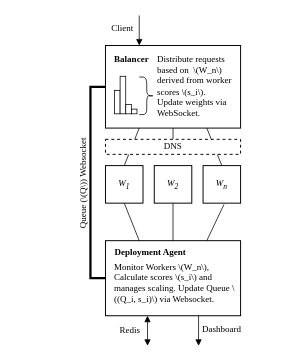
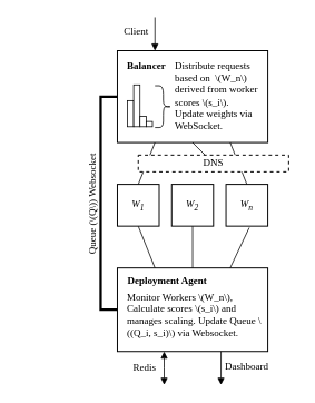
- <mxCell id="15" value="DNS" style="rounded=0;whiteSpace=wrap;html=1;strokeColor=default;fillColor=default;fontFamily=Garamond;dashed=1;strokeWidth=1.3;" parent="1" vertex="1"><mxGeometry x="140" y="185" width="180" height="20" as="geometry" /></mxCell>
+ <mxCell id="15" value="DNS" style="rounded=0;whiteSpace=wrap;html=1;strokeColor=default;fillColor=default;fontFamily=Garamond;dashed=1;strokeWidth=1.3;" parent="1" vertex="1"><mxGeometry x="165" y="185" width="180" height="20" as="geometry" /></mxCell>
